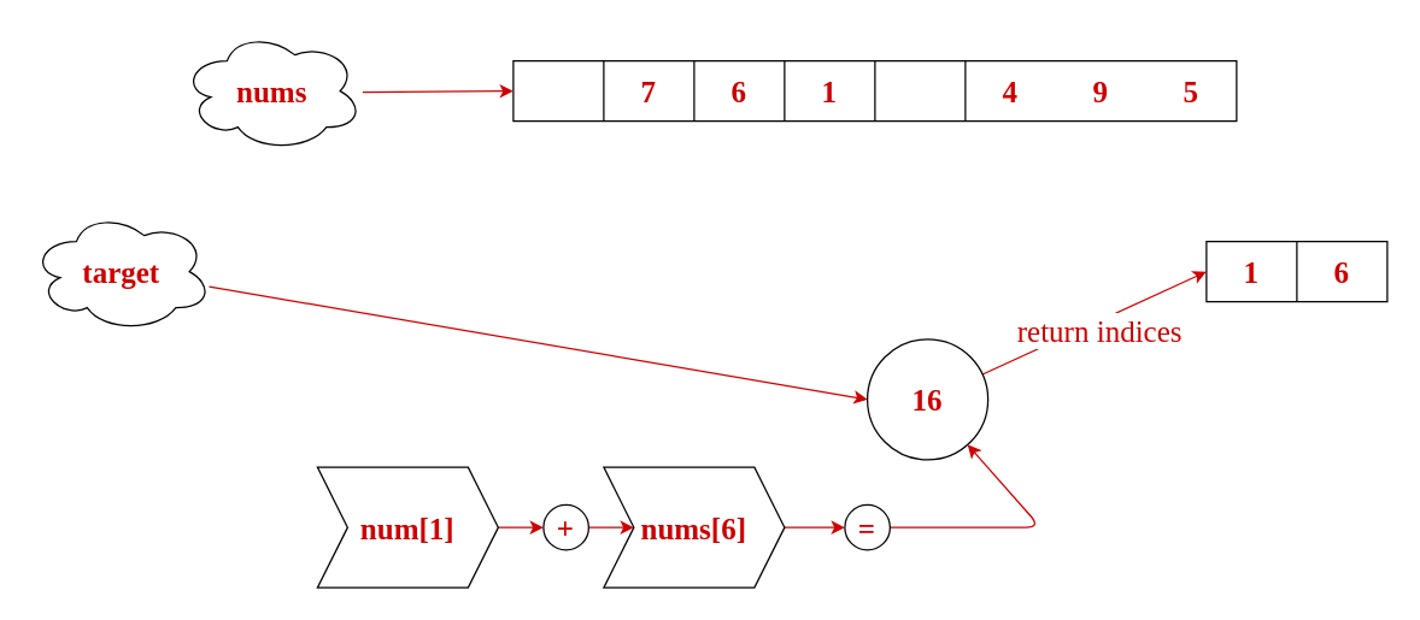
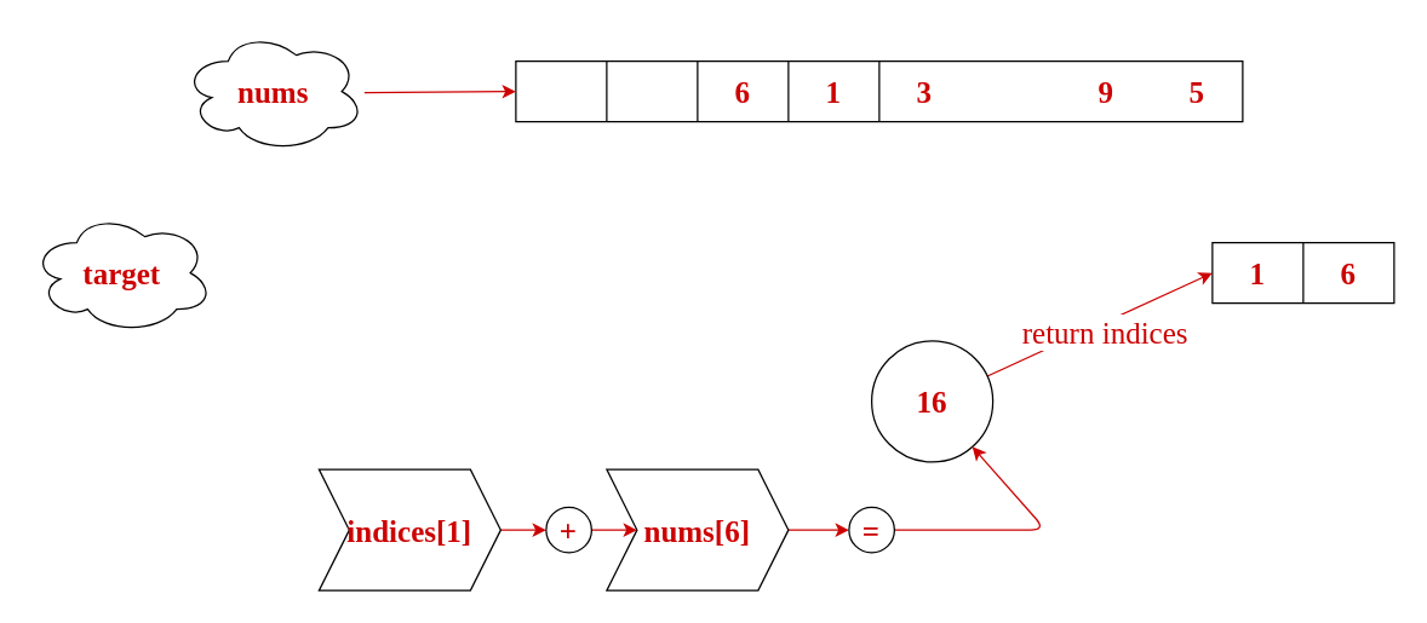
- <mxCell id="4" value="7" style="shape=partialRectangle;html=1;whiteSpace=wrap;connectable=0;fillColor=none;top=0;left=0;bottom=0;right=0;overflow=hidden;pointerEvents=1;fontFamily=Radio Canada;fontSource=https%3A%2F%2Ffonts.googleapis.com%2Fcss%3Ffamily%3DRadio%2BCanada;fontSize=20;fontColor=#CC0000;fontStyle=1" parent="3" vertex="1"><mxGeometry x="60" width="60" height="40" as="geometry"><mxRectangle width="60" height="40" as="alternateBounds" /></mxGeometry></mxCell>
+ <mxCell id="7" value="3" style="shape=partialRectangle;html=1;whiteSpace=wrap;connectable=0;fillColor=none;top=0;left=0;bottom=0;right=0;overflow=hidden;pointerEvents=1;fontFamily=Radio Canada;fontSource=https%3A%2F%2Ffonts.googleapis.com%2Fcss%3Ffamily%3DRadio%2BCanada;fontSize=20;fontColor=#CC0000;fontStyle=1" parent="3" vertex="1"><mxGeometry x="240" width="60" height="40" as="geometry"><mxRectangle width="60" height="40" as="alternateBounds" /></mxGeometry></mxCell>
- <mxCell id="8" value="4" style="shape=partialRectangle;html=1;whiteSpace=wrap;connectable=0;fillColor=none;top=0;left=0;bottom=0;right=0;overflow=hidden;pointerEvents=1;fontFamily=Radio Canada;fontSource=https%3A%2F%2Ffonts.googleapis.com%2Fcss%3Ffamily%3DRadio%2BCanada;fontSize=20;fontColor=#CC0000;fontStyle=1" parent="3" vertex="1"><mxGeometry x="300" width="60" height="40" as="geometry"><mxRectangle width="60" height="40" as="alternateBounds" /></mxGeometry></mxCell>
- <mxCell id="16" style="edgeStyle=none;html=1;entryX=0;entryY=0.5;entryDx=0;entryDy=0;fontFamily=Radio Canada;fontSource=https%3A%2F%2Ffonts.googleapis.com%2Fcss%3Ffamily%3DRadio%2BCanada;fontSize=20;fontColor=#CC0000;strokeColor=#CC0000;fontStyle=1" parent="1" source="17" target="13" edge="1"><mxGeometry relative="1" as="geometry" /></mxCell>
- <mxCell id="19" value="num[1]" style="shape=step;perimeter=stepPerimeter;whiteSpace=wrap;html=1;fixedSize=1;fontFamily=Radio Canada;fontSource=https%3A%2F%2Ffonts.googleapis.com%2Fcss%3Ffamily%3DRadio%2BCanada;fontSize=20;fontColor=#CC0000;fontStyle=1" parent="1" vertex="1"><mxGeometry x="210" y="310" width="120" height="80" as="geometry" /></mxCell>
+ <mxCell id="19" value="indices[1]" style="shape=step;perimeter=stepPerimeter;whiteSpace=wrap;html=1;fixedSize=1;fontFamily=Radio Canada;fontSource=https%3A%2F%2Ffonts.googleapis.com%2Fcss%3Ffamily%3DRadio%2BCanada;fontSize=20;fontColor=#CC0000;fontStyle=1" parent="1" vertex="1"><mxGeometry x="210" y="310" width="120" height="80" as="geometry" /></mxCell>
